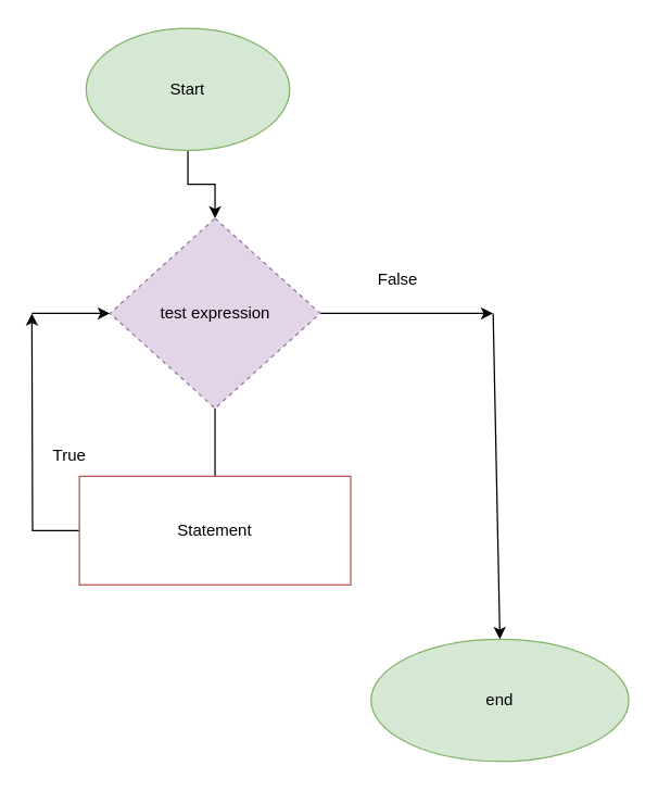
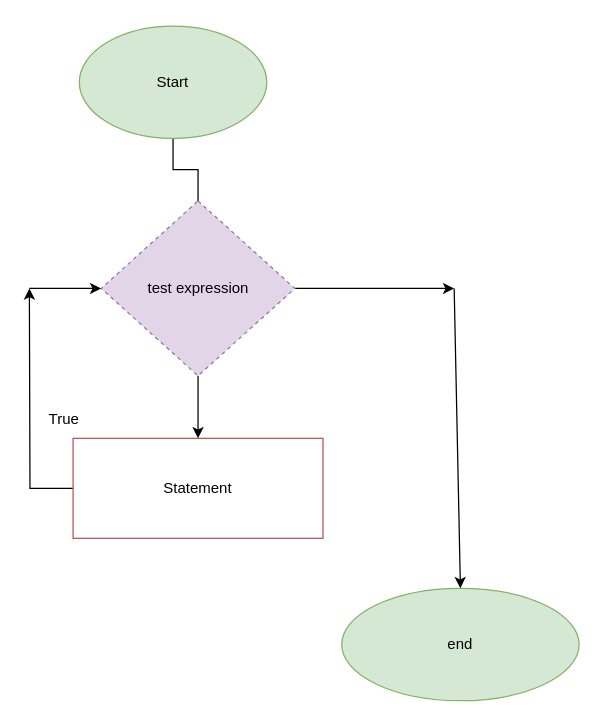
- <mxCell id="2" style="edgeStyle=orthogonalEdgeStyle;rounded=0;orthogonalLoop=1;jettySize=auto;html=1;" edge="1" parent="1" source="3" target="6"><mxGeometry relative="1" as="geometry" /></mxCell>
+ <mxCell id="2" style="edgeStyle=orthogonalEdgeStyle;rounded=0;orthogonalLoop=1;jettySize=auto;html=1;endArrow=none;" edge="1" parent="1" source="3" target="6"><mxGeometry relative="1" as="geometry" /></mxCell>
- <mxCell id="13" value="False" style="text;html=1;strokeColor=none;fillColor=none;align=center;verticalAlign=middle;whiteSpace=wrap;rounded=0;" vertex="1" parent="1"><mxGeometry x="263" y="190" width="60" height="30" as="geometry" /></mxCell>
- <mxCell id="5" style="edgeStyle=orthogonalEdgeStyle;rounded=0;orthogonalLoop=1;jettySize=auto;html=1;endArrow=none;" edge="1" parent="1" source="6" target="8"><mxGeometry relative="1" as="geometry" /></mxCell>
+ <mxCell id="5" style="edgeStyle=orthogonalEdgeStyle;rounded=0;orthogonalLoop=1;jettySize=auto;html=1;" edge="1" parent="1" source="6" target="8"><mxGeometry relative="1" as="geometry" /></mxCell>
